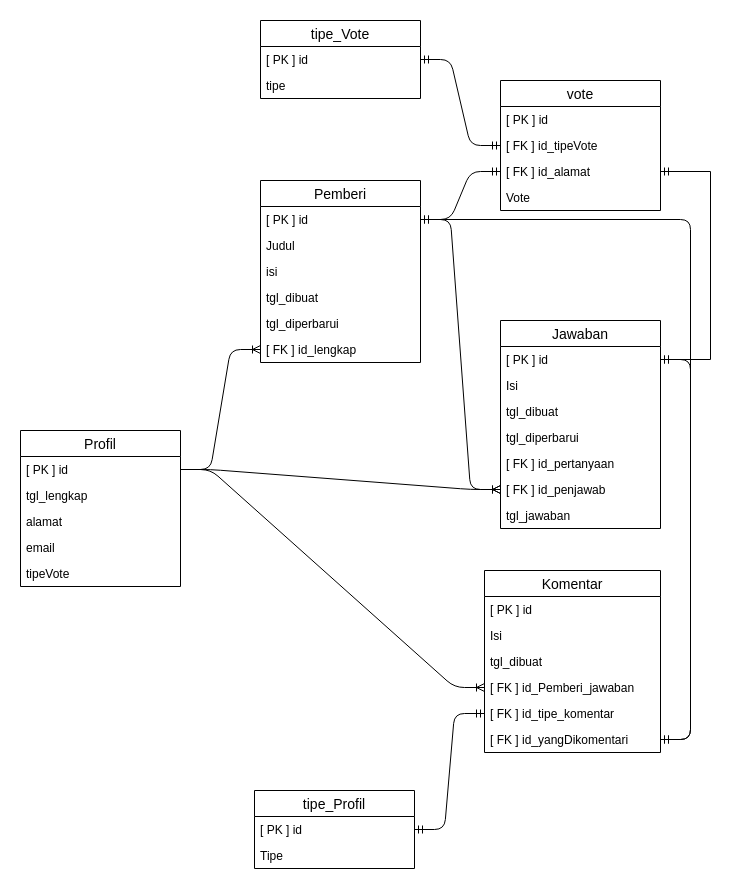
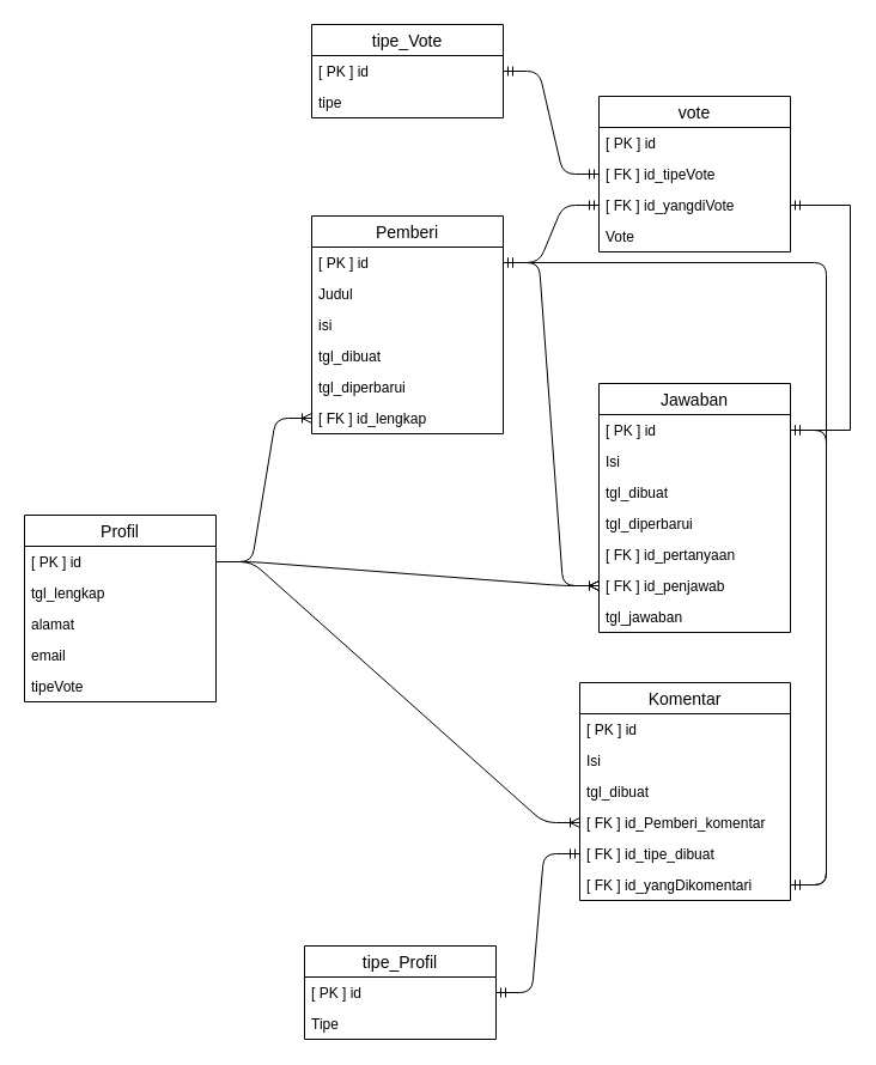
- <mxCell id="37" value="[ FK ] id_alamat" style="text;strokeColor=none;fillColor=none;spacingLeft=4;spacingRight=4;overflow=hidden;rotatable=0;points=[[0,0.5],[1,0.5]];portConstraint=eastwest;fontSize=12;" vertex="1" parent="34"><mxGeometry y="78" width="160" height="26" as="geometry" /></mxCell>
+ <mxCell id="37" value="[ FK ] id_yangdiVote" style="text;strokeColor=none;fillColor=none;spacingLeft=4;spacingRight=4;overflow=hidden;rotatable=0;points=[[0,0.5],[1,0.5]];portConstraint=eastwest;fontSize=12;" vertex="1" parent="34"><mxGeometry y="78" width="160" height="26" as="geometry" /></mxCell>
- <mxCell id="12" value="[ FK ] id_Pemberi_jawaban" style="text;strokeColor=none;fillColor=none;spacingLeft=4;spacingRight=4;overflow=hidden;rotatable=0;points=[[0,0.5],[1,0.5]];portConstraint=eastwest;fontSize=12;" vertex="1" parent="8"><mxGeometry y="104" width="176" height="26" as="geometry" /></mxCell>
+ <mxCell id="12" value="[ FK ] id_Pemberi_komentar" style="text;strokeColor=none;fillColor=none;spacingLeft=4;spacingRight=4;overflow=hidden;rotatable=0;points=[[0,0.5],[1,0.5]];portConstraint=eastwest;fontSize=12;" vertex="1" parent="8"><mxGeometry y="104" width="176" height="26" as="geometry" /></mxCell>
- <mxCell id="13" value="[ FK ] id_tipe_komentar" style="text;strokeColor=none;fillColor=none;spacingLeft=4;spacingRight=4;overflow=hidden;rotatable=0;points=[[0,0.5],[1,0.5]];portConstraint=eastwest;fontSize=12;" vertex="1" parent="8"><mxGeometry y="130" width="176" height="26" as="geometry" /></mxCell>
+ <mxCell id="13" value="[ FK ] id_tipe_dibuat" style="text;strokeColor=none;fillColor=none;spacingLeft=4;spacingRight=4;overflow=hidden;rotatable=0;points=[[0,0.5],[1,0.5]];portConstraint=eastwest;fontSize=12;" vertex="1" parent="8"><mxGeometry y="130" width="176" height="26" as="geometry" /></mxCell>
